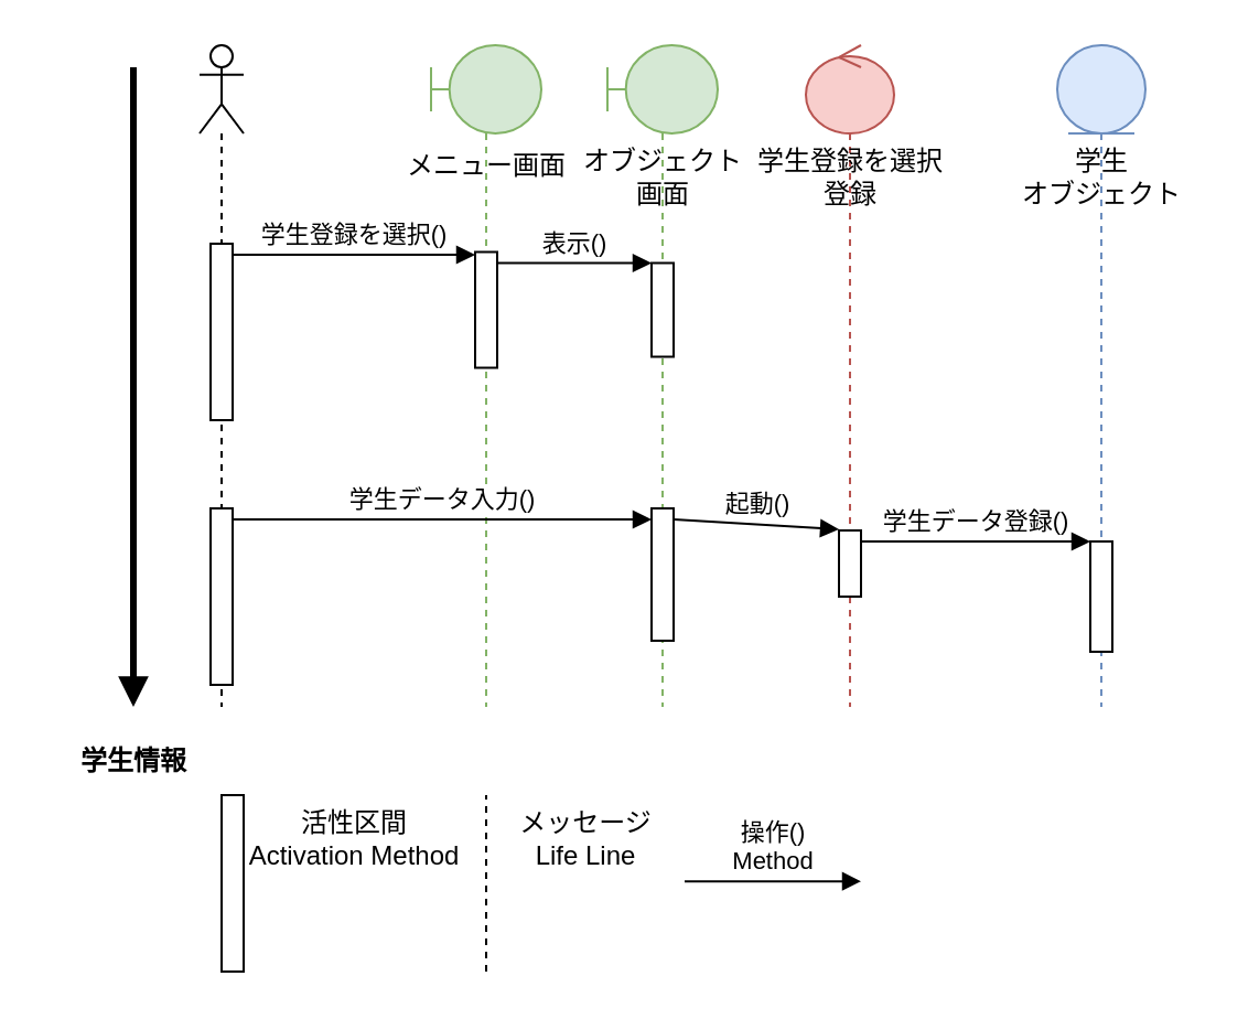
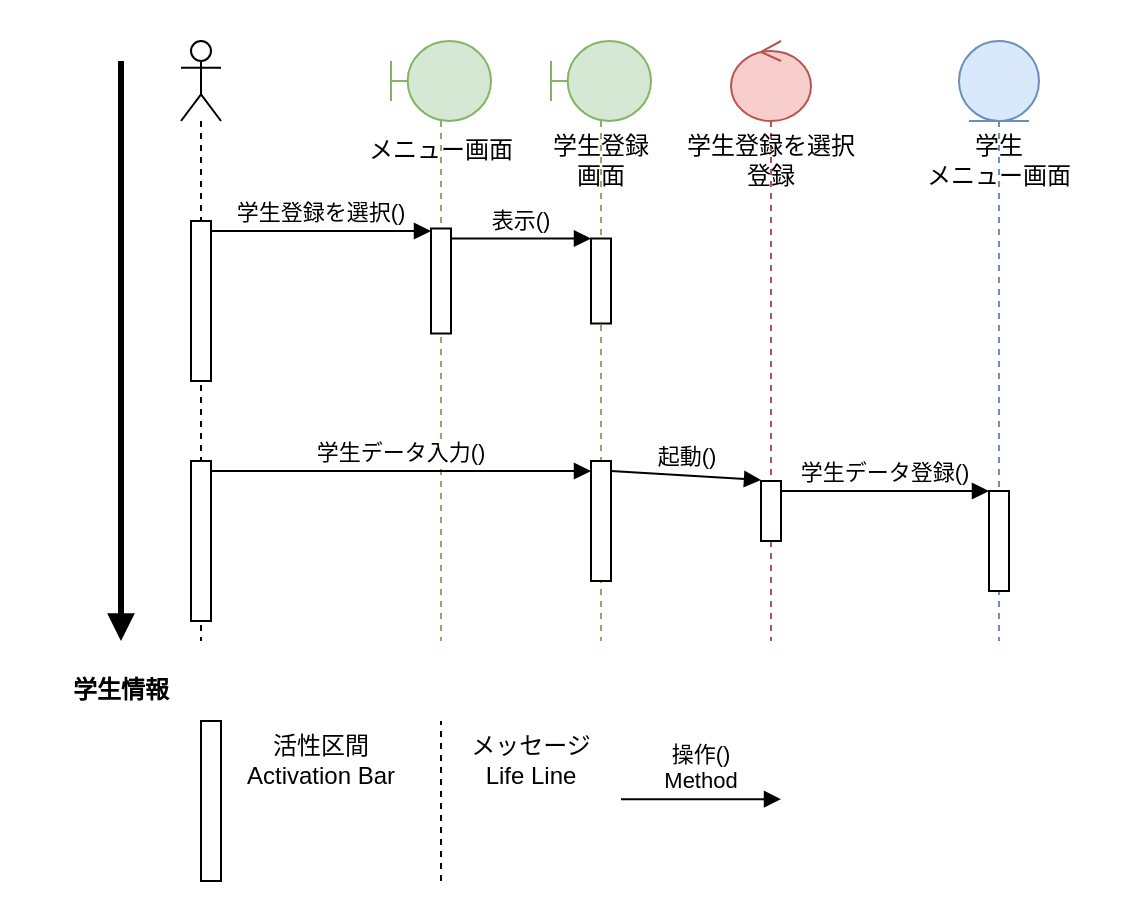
- <mxCell id="20" value="オブジェクト&lt;div&gt;画面&lt;/div&gt;" style="text;html=1;align=center;verticalAlign=middle;resizable=0;points=[];autosize=1;strokeColor=none;fillColor=none;" vertex="1" parent="1"><mxGeometry x="265" y="60" width="70" height="40" as="geometry" /></mxCell>
+ <mxCell id="20" value="学生登録&lt;div&gt;画面&lt;/div&gt;" style="text;html=1;align=center;verticalAlign=middle;resizable=0;points=[];autosize=1;strokeColor=none;fillColor=none;" vertex="1" parent="1"><mxGeometry x="265" y="60" width="70" height="40" as="geometry" /></mxCell>
- <mxCell id="22" value="学生&lt;div&gt;オブジェクト&lt;/div&gt;" style="text;html=1;align=center;verticalAlign=middle;resizable=0;points=[];autosize=1;strokeColor=none;fillColor=none;" vertex="1" parent="1"><mxGeometry x="449" y="60" width="100" height="40" as="geometry" /></mxCell>
+ <mxCell id="22" value="学生&lt;div&gt;メニュー画面&lt;/div&gt;" style="text;html=1;align=center;verticalAlign=middle;resizable=0;points=[];autosize=1;strokeColor=none;fillColor=none;" vertex="1" parent="1"><mxGeometry x="449" y="60" width="100" height="40" as="geometry" /></mxCell>
- <mxCell id="15" value="活性区間&lt;div&gt;Activation Method&lt;/div&gt;" style="text;html=1;align=center;verticalAlign=middle;resizable=0;points=[];autosize=1;strokeColor=none;fillColor=none;" vertex="1" parent="1"><mxGeometry x="110" y="360" width="100" height="40" as="geometry" /></mxCell>
+ <mxCell id="15" value="活性区間&lt;div&gt;Activation Bar&lt;/div&gt;" style="text;html=1;align=center;verticalAlign=middle;resizable=0;points=[];autosize=1;strokeColor=none;fillColor=none;" vertex="1" parent="1"><mxGeometry x="110" y="360" width="100" height="40" as="geometry" /></mxCell>
